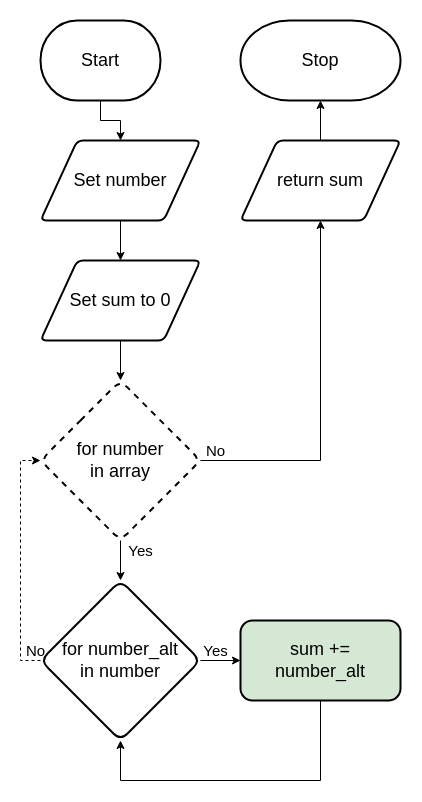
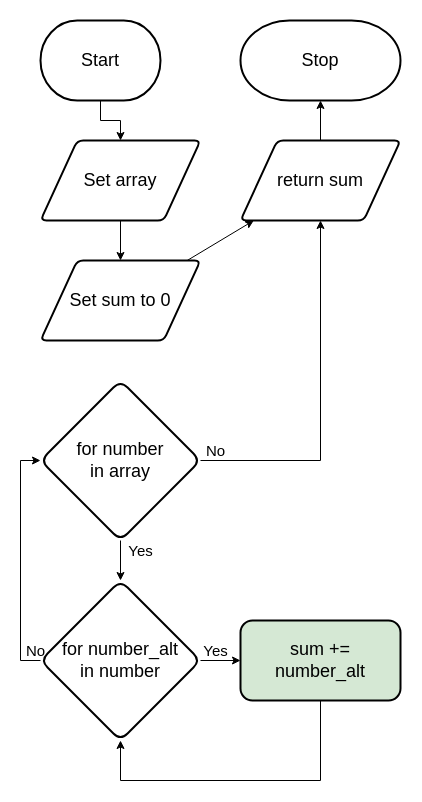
- <mxCell id="6" value="Set number" style="shape=parallelogram;html=1;strokeWidth=2;perimeter=parallelogramPerimeter;whiteSpace=wrap;rounded=1;arcSize=12;size=0.23;fontSize=18;" parent="1" vertex="1"><mxGeometry x="40" y="140" width="160" height="80" as="geometry" /></mxCell>
+ <mxCell id="6" value="Set array" style="shape=parallelogram;html=1;strokeWidth=2;perimeter=parallelogramPerimeter;whiteSpace=wrap;rounded=1;arcSize=12;size=0.23;fontSize=18;" parent="1" vertex="1"><mxGeometry x="40" y="140" width="160" height="80" as="geometry" /></mxCell>
- <mxCell id="13" style="edgeStyle=none;html=1;entryX=0.5;entryY=0;entryDx=0;entryDy=0;fontSize=15;" parent="1" source="14" target="8" edge="1"><mxGeometry relative="1" as="geometry" /></mxCell>
+ <mxCell id="13" style="edgeStyle=none;html=1;fontSize=15;" parent="1" source="14" target="16" edge="1"><mxGeometry relative="1" as="geometry" /></mxCell>
- <mxCell id="8" value="&lt;font style=&quot;font-size: 18px;&quot;&gt;for number&lt;br style=&quot;font-size: 18px;&quot;&gt;in array&lt;br style=&quot;font-size: 18px;&quot;&gt;&lt;/font&gt;" style="rhombus;whiteSpace=wrap;html=1;rounded=1;fontFamily=Helvetica;fontSize=18;fontColor=default;strokeColor=default;strokeWidth=2;fillColor=default;dashed=1;" parent="1" vertex="1"><mxGeometry x="40" y="380" width="160" height="160" as="geometry" /></mxCell>
+ <mxCell id="8" value="&lt;font style=&quot;font-size: 18px;&quot;&gt;for number&lt;br style=&quot;font-size: 18px;&quot;&gt;in array&lt;br style=&quot;font-size: 18px;&quot;&gt;&lt;/font&gt;" style="rhombus;whiteSpace=wrap;html=1;rounded=1;fontFamily=Helvetica;fontSize=18;fontColor=default;strokeColor=default;strokeWidth=2;fillColor=default;" parent="1" vertex="1"><mxGeometry x="40" y="380" width="160" height="160" as="geometry" /></mxCell>
- <mxCell id="11" style="edgeStyle=orthogonalEdgeStyle;html=1;entryX=0;entryY=0.5;entryDx=0;entryDy=0;fontSize=15;rounded=0;exitX=0;exitY=0.5;exitDx=0;exitDy=0;dashed=1;" parent="1" source="20" target="8" edge="1"><mxGeometry relative="1" as="geometry"><Array as="points"><mxPoint x="20" y="660" /><mxPoint x="20" y="460" /></Array><mxPoint x="40" y="620" as="sourcePoint" /></mxGeometry></mxCell>
+ <mxCell id="11" style="edgeStyle=orthogonalEdgeStyle;html=1;entryX=0;entryY=0.5;entryDx=0;entryDy=0;fontSize=15;rounded=0;exitX=0;exitY=0.5;exitDx=0;exitDy=0;" parent="1" source="20" target="8" edge="1"><mxGeometry relative="1" as="geometry"><Array as="points"><mxPoint x="20" y="660" /><mxPoint x="20" y="460" /></Array><mxPoint x="40" y="620" as="sourcePoint" /></mxGeometry></mxCell>
